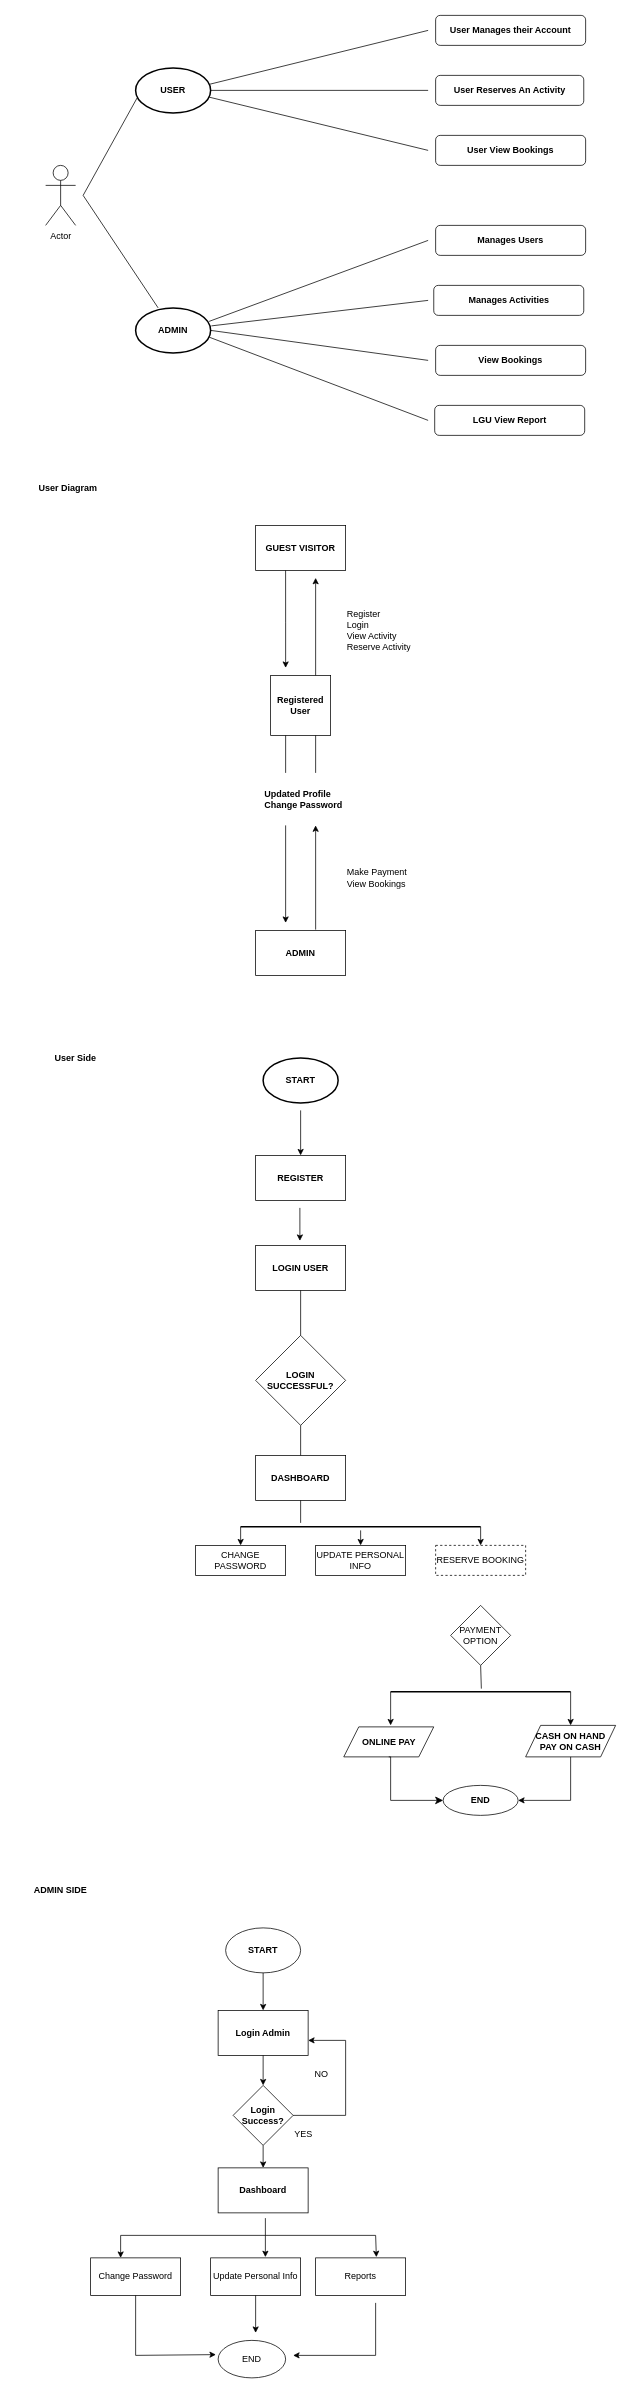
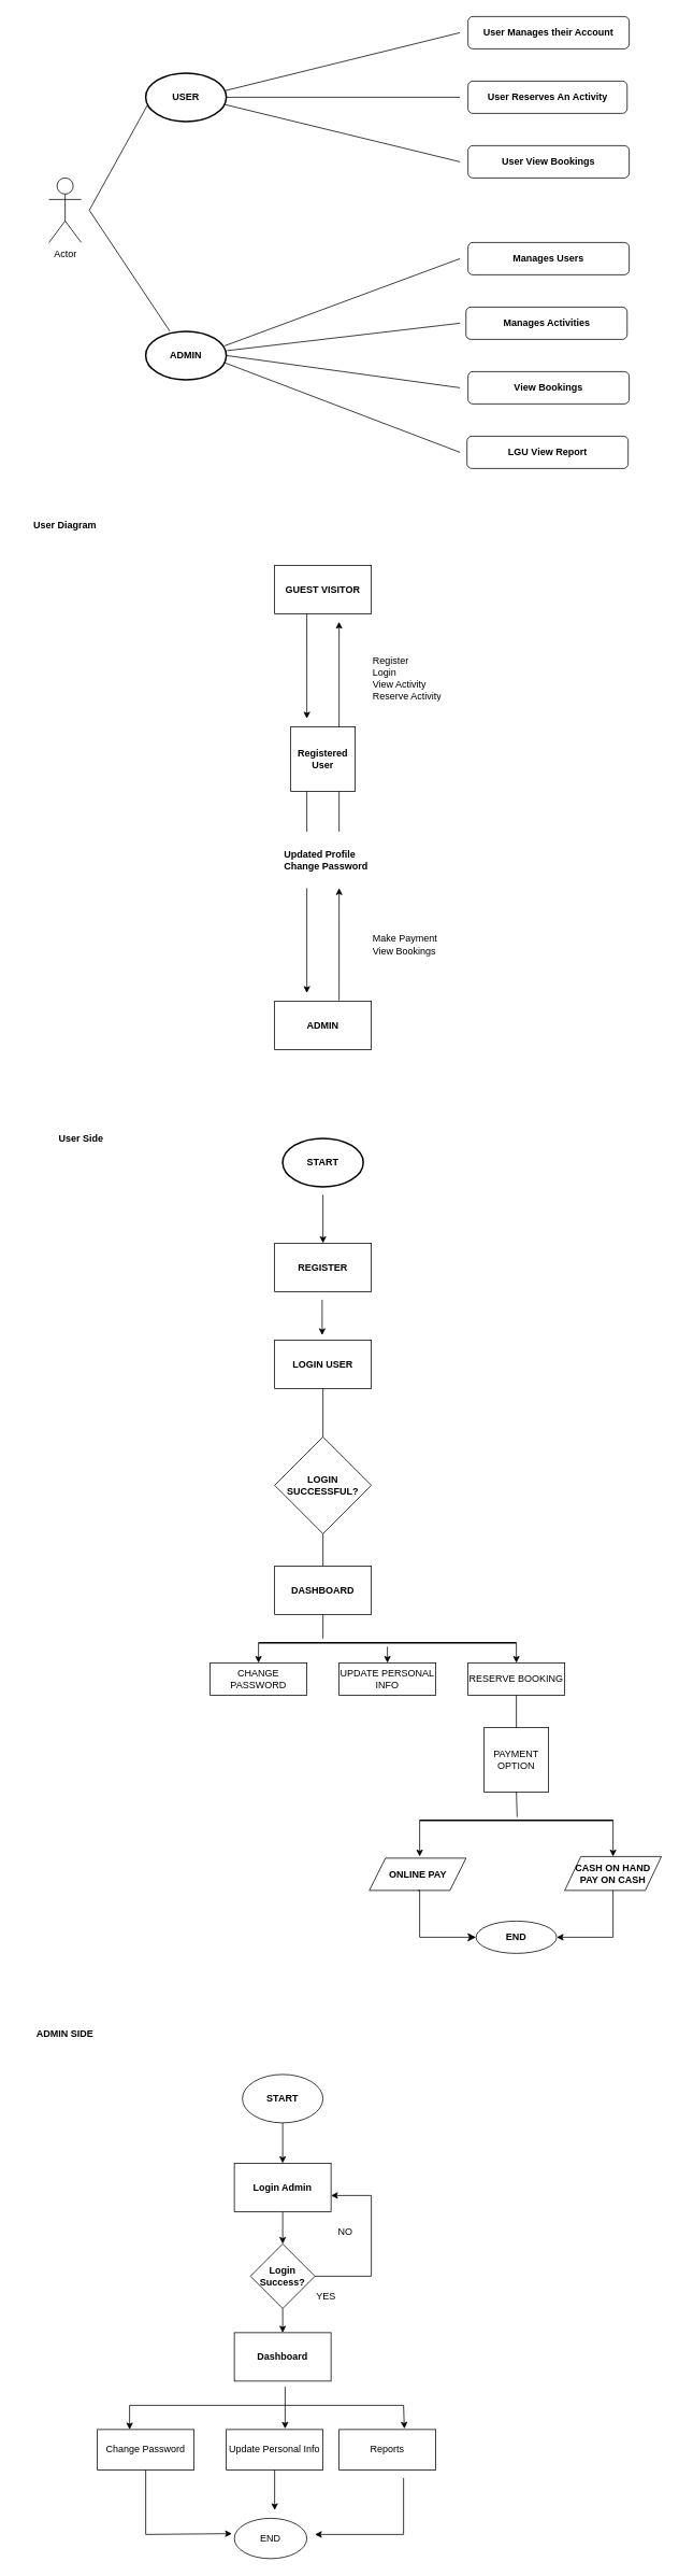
- <mxCell id="33" value="User Diagram" style="text;html=1;strokeColor=none;fillColor=none;align=center;verticalAlign=middle;whiteSpace=wrap;overflow=hidden;fontStyle=1" vertex="1" parent="1"><mxGeometry x="30" y="640" width="120" height="20" as="geometry" /></mxCell>
+ <mxCell id="33" value="User Diagram" style="text;html=1;strokeColor=none;fillColor=none;align=center;verticalAlign=middle;whiteSpace=wrap;overflow=hidden;fontStyle=1" vertex="1" parent="1"><mxGeometry y="640" width="120" height="20" as="geometry" x="20" /></mxCell>
- <mxCell id="44" value="RESERVE BOOKING" style="rounded=0;whiteSpace=wrap;html=1;fontStyle=0;dashed=1;" vertex="1" parent="1"><mxGeometry x="580" y="2060" width="120" height="40" as="geometry" /></mxCell>
+ <mxCell id="44" value="RESERVE BOOKING" style="rounded=0;whiteSpace=wrap;html=1;fontStyle=0" vertex="1" parent="1"><mxGeometry x="580" y="2060" width="120" height="40" as="geometry" /></mxCell>
+ <mxCell id="57" value="" style="endArrow=none;html=1;rounded=0;entryX=0.5;entryY=1;entryDx=0;entryDy=0;exitX=0.5;exitY=0;exitDx=0;exitDy=0;" edge="1" parent="1" source="45" target="44"><mxGeometry width="50" height="50" relative="1" as="geometry"><mxPoint x="420" y="2160" as="sourcePoint" /><mxPoint x="470" y="2110" as="targetPoint" /></mxGeometry></mxCell>
- <mxCell id="45" value="PAYMENT OPTION" style="rhombus;whiteSpace=wrap;html=1;" vertex="1" parent="1"><mxGeometry x="600" y="2140" width="80" height="80" as="geometry" /></mxCell>
+ <mxCell id="45" value="PAYMENT OPTION" style="whiteSpace=wrap;html=1;rounded=0;" vertex="1" parent="1"><mxGeometry x="600" y="2140" width="80" height="80" as="geometry" /></mxCell>
